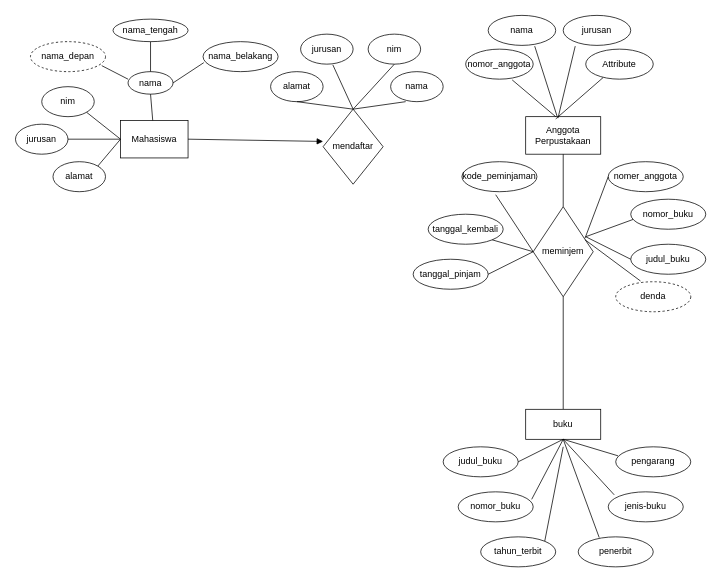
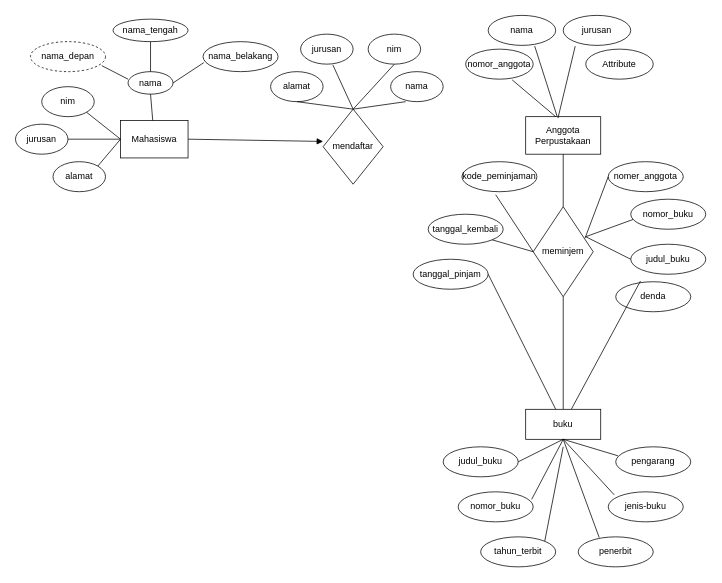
- <mxCell id="35" value="" style="endArrow=none;html=1;rounded=0;entryX=0.256;entryY=0.95;entryDx=0;entryDy=0;entryPerimeter=0;exitX=0.4;exitY=0.06;exitDx=0;exitDy=0;exitPerimeter=0;" edge="1" parent="1" source="31" target="30"><mxGeometry relative="1" as="geometry"><mxPoint x="450" y="225" as="sourcePoint" /><mxPoint x="610" y="225" as="targetPoint" /></mxGeometry></mxCell>
- <mxCell id="48" value="" style="endArrow=none;html=1;rounded=0;exitX=0.33;exitY=-0.025;exitDx=0;exitDy=0;entryX=0.863;entryY=0.367;entryDx=0;entryDy=0;entryPerimeter=0;exitPerimeter=0;" edge="1" parent="1" source="39" target="44"><mxGeometry relative="1" as="geometry"><mxPoint x="720" y="325" as="sourcePoint" /><mxPoint x="880" y="325" as="targetPoint" /></mxGeometry></mxCell>
+ <mxCell id="48" value="" style="endArrow=none;html=1;rounded=0;exitX=0.33;exitY=-0.025;exitDx=0;exitDy=0;exitPerimeter=0;" edge="1" parent="1" source="39" target="53"><mxGeometry relative="1" as="geometry"><mxPoint x="720" y="325" as="sourcePoint" /><mxPoint x="880" y="325" as="targetPoint" /></mxGeometry></mxCell>
- <mxCell id="47" value="" style="endArrow=none;html=1;rounded=0;exitX=1;exitY=0.5;exitDx=0;exitDy=0;entryX=0;entryY=0.5;entryDx=0;entryDy=0;" edge="1" parent="1" source="41" target="44"><mxGeometry relative="1" as="geometry"><mxPoint x="720" y="325" as="sourcePoint" /><mxPoint x="880" y="325" as="targetPoint" /></mxGeometry></mxCell>
+ <mxCell id="47" value="" style="endArrow=none;html=1;rounded=0;exitX=1;exitY=0.5;exitDx=0;exitDy=0;" edge="1" parent="1" source="41" target="53"><mxGeometry relative="1" as="geometry"><mxPoint x="720" y="325" as="sourcePoint" /><mxPoint x="880" y="325" as="targetPoint" /></mxGeometry></mxCell>
- <mxCell id="39" value="denda" style="ellipse;whiteSpace=wrap;html=1;align=center;dashed=1;" vertex="1" parent="1"><mxGeometry x="820" y="375" width="100" height="40" as="geometry" /></mxCell>
+ <mxCell id="39" value="denda" style="ellipse;whiteSpace=wrap;html=1;align=center;" vertex="1" parent="1"><mxGeometry x="820" y="375" width="100" height="40" as="geometry" /></mxCell>
